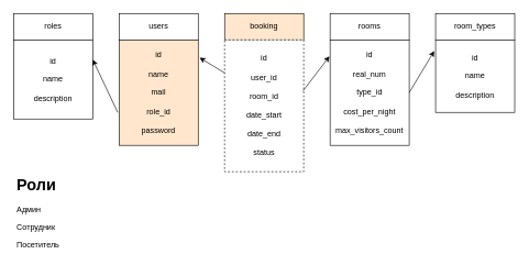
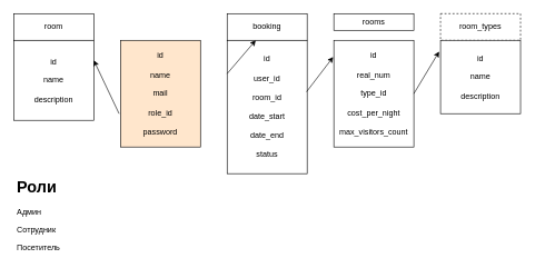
- <mxCell id="2" value="roles" style="rounded=0;whiteSpace=wrap;html=1;" parent="1" vertex="1"><mxGeometry x="20" y="20" width="120" height="40" as="geometry" /></mxCell>
+ <mxCell id="2" value="room" style="rounded=0;whiteSpace=wrap;html=1;" parent="1" vertex="1"><mxGeometry x="20" y="20" width="120" height="40" as="geometry" /></mxCell>
- <mxCell id="4" value="users" style="rounded=0;whiteSpace=wrap;html=1;" parent="1" vertex="1"><mxGeometry x="180" y="20" width="120" height="40" as="geometry" /></mxCell>
- <mxCell id="12" value="booking" style="rounded=0;whiteSpace=wrap;html=1;fillColor=#ffe6cc;" parent="1" vertex="1"><mxGeometry x="340" y="20" width="120" height="40" as="geometry" /></mxCell>
+ <mxCell id="12" value="booking" style="rounded=0;whiteSpace=wrap;html=1;" parent="1" vertex="1"><mxGeometry x="340" y="20" width="120" height="40" as="geometry" /></mxCell>
- <mxCell id="6" value="rooms" style="rounded=0;whiteSpace=wrap;html=1;" parent="1" vertex="1"><mxGeometry x="500" y="20" width="120" height="40" as="geometry" /></mxCell>
+ <mxCell id="6" value="rooms" style="rounded=0;whiteSpace=wrap;html=1;" parent="1" vertex="1"><mxGeometry x="500" y="20" width="120" height="25" as="geometry" /></mxCell>
- <mxCell id="7" value="room_types" style="rounded=0;whiteSpace=wrap;html=1;" parent="1" vertex="1"><mxGeometry x="660" y="20" width="120" height="40" as="geometry" /></mxCell>
+ <mxCell id="7" value="room_types" style="rounded=0;whiteSpace=wrap;html=1;dashed=1;" parent="1" vertex="1"><mxGeometry x="660" y="20" width="120" height="40" as="geometry" /></mxCell>
- <mxCell id="14" value="" style="endArrow=classic;html=1;rounded=0;exitX=0;exitY=0.25;exitDx=0;exitDy=0;entryX=1.017;entryY=0.169;entryDx=0;entryDy=0;entryPerimeter=0;" parent="1" source="13" target="5" edge="1"><mxGeometry width="50" height="50" relative="1" as="geometry"><mxPoint x="370" y="150" as="sourcePoint" /><mxPoint x="420" y="100" as="targetPoint" /></mxGeometry></mxCell>
+ <mxCell id="14" value="" style="endArrow=classic;html=1;rounded=0;exitX=0;exitY=0.25;exitDx=0;exitDy=0;" parent="1" source="13" target="12" edge="1"><mxGeometry width="50" height="50" relative="1" as="geometry"><mxPoint x="370" y="150" as="sourcePoint" /><mxPoint x="420" y="100" as="targetPoint" /></mxGeometry></mxCell>
- <mxCell id="13" value="id&lt;br&gt;&lt;br&gt;user_id&lt;br&gt;&lt;br&gt;room_id&lt;br&gt;&lt;br&gt;date_start&lt;br&gt;&lt;br&gt;date_end&lt;br&gt;&lt;br&gt;status" style="rounded=0;whiteSpace=wrap;html=1;dashed=1;" parent="1" vertex="1"><mxGeometry x="340" y="60" width="120" height="200" as="geometry" /></mxCell>
+ <mxCell id="13" value="id&lt;br&gt;&lt;br&gt;user_id&lt;br&gt;&lt;br&gt;room_id&lt;br&gt;&lt;br&gt;date_start&lt;br&gt;&lt;br&gt;date_end&lt;br&gt;&lt;br&gt;status" style="rounded=0;whiteSpace=wrap;html=1;" parent="1" vertex="1"><mxGeometry x="340" y="60" width="120" height="200" as="geometry" /></mxCell>
